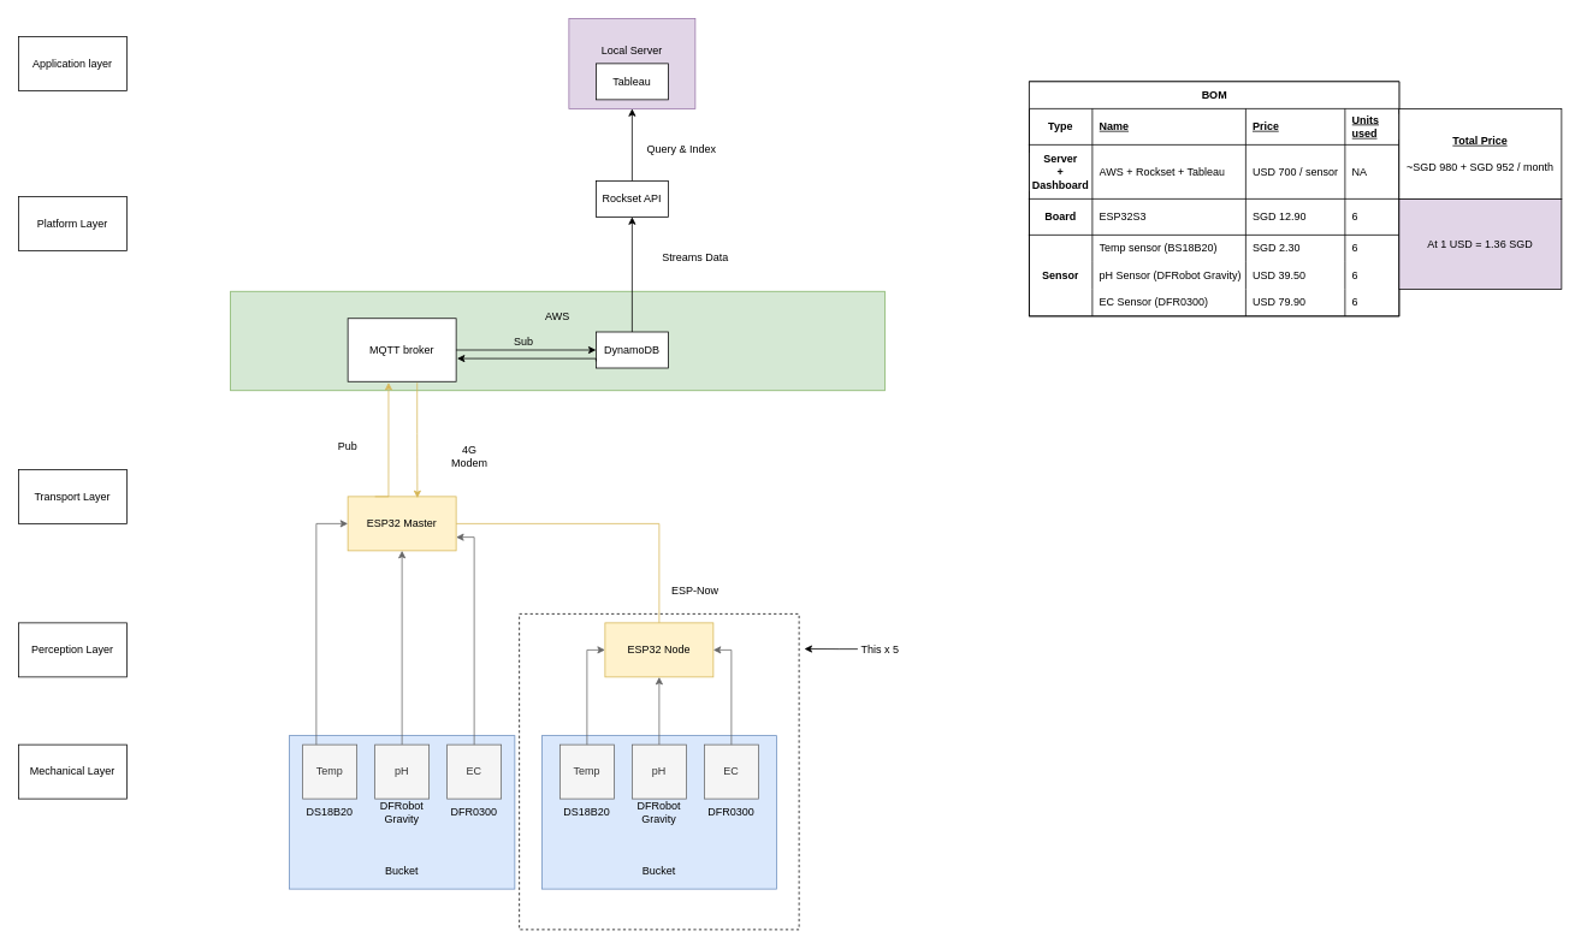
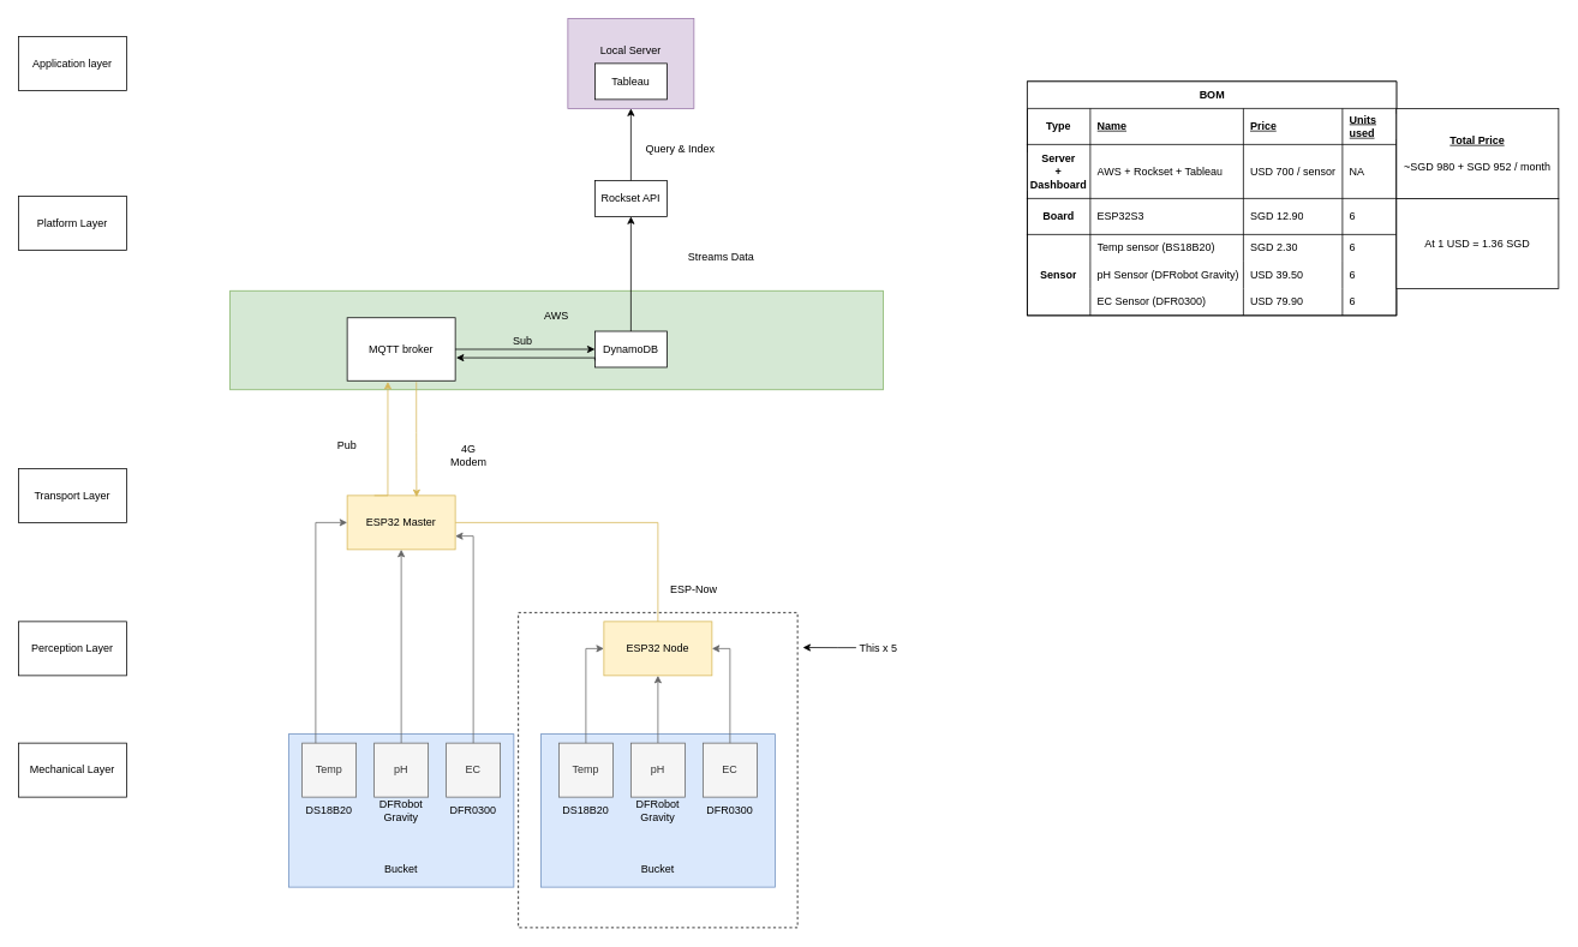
- <mxCell id="79" value="At 1 USD = 1.36 SGD" style="rounded=0;whiteSpace=wrap;html=1;fillColor=#e1d5e7;" parent="1" vertex="1"><mxGeometry x="1550" y="220" width="180" height="100" as="geometry" /></mxCell>
+ <mxCell id="79" value="At 1 USD = 1.36 SGD" style="rounded=0;whiteSpace=wrap;html=1;" parent="1" vertex="1"><mxGeometry x="1550" y="220" width="180" height="100" as="geometry" /></mxCell>
- <mxCell id="84" value="Streams Data" style="text;html=1;strokeColor=none;fillColor=none;align=center;verticalAlign=middle;whiteSpace=wrap;rounded=0;" parent="1" vertex="1"><mxGeometry x="707.5" y="270" width="125" height="30" as="geometry" /></mxCell>
+ <mxCell id="84" value="Streams Data" style="text;html=1;strokeColor=none;fillColor=none;align=center;verticalAlign=middle;whiteSpace=wrap;rounded=0;" parent="1" vertex="1"><mxGeometry x="737.5" y="270" width="125" height="30" as="geometry" /></mxCell>
